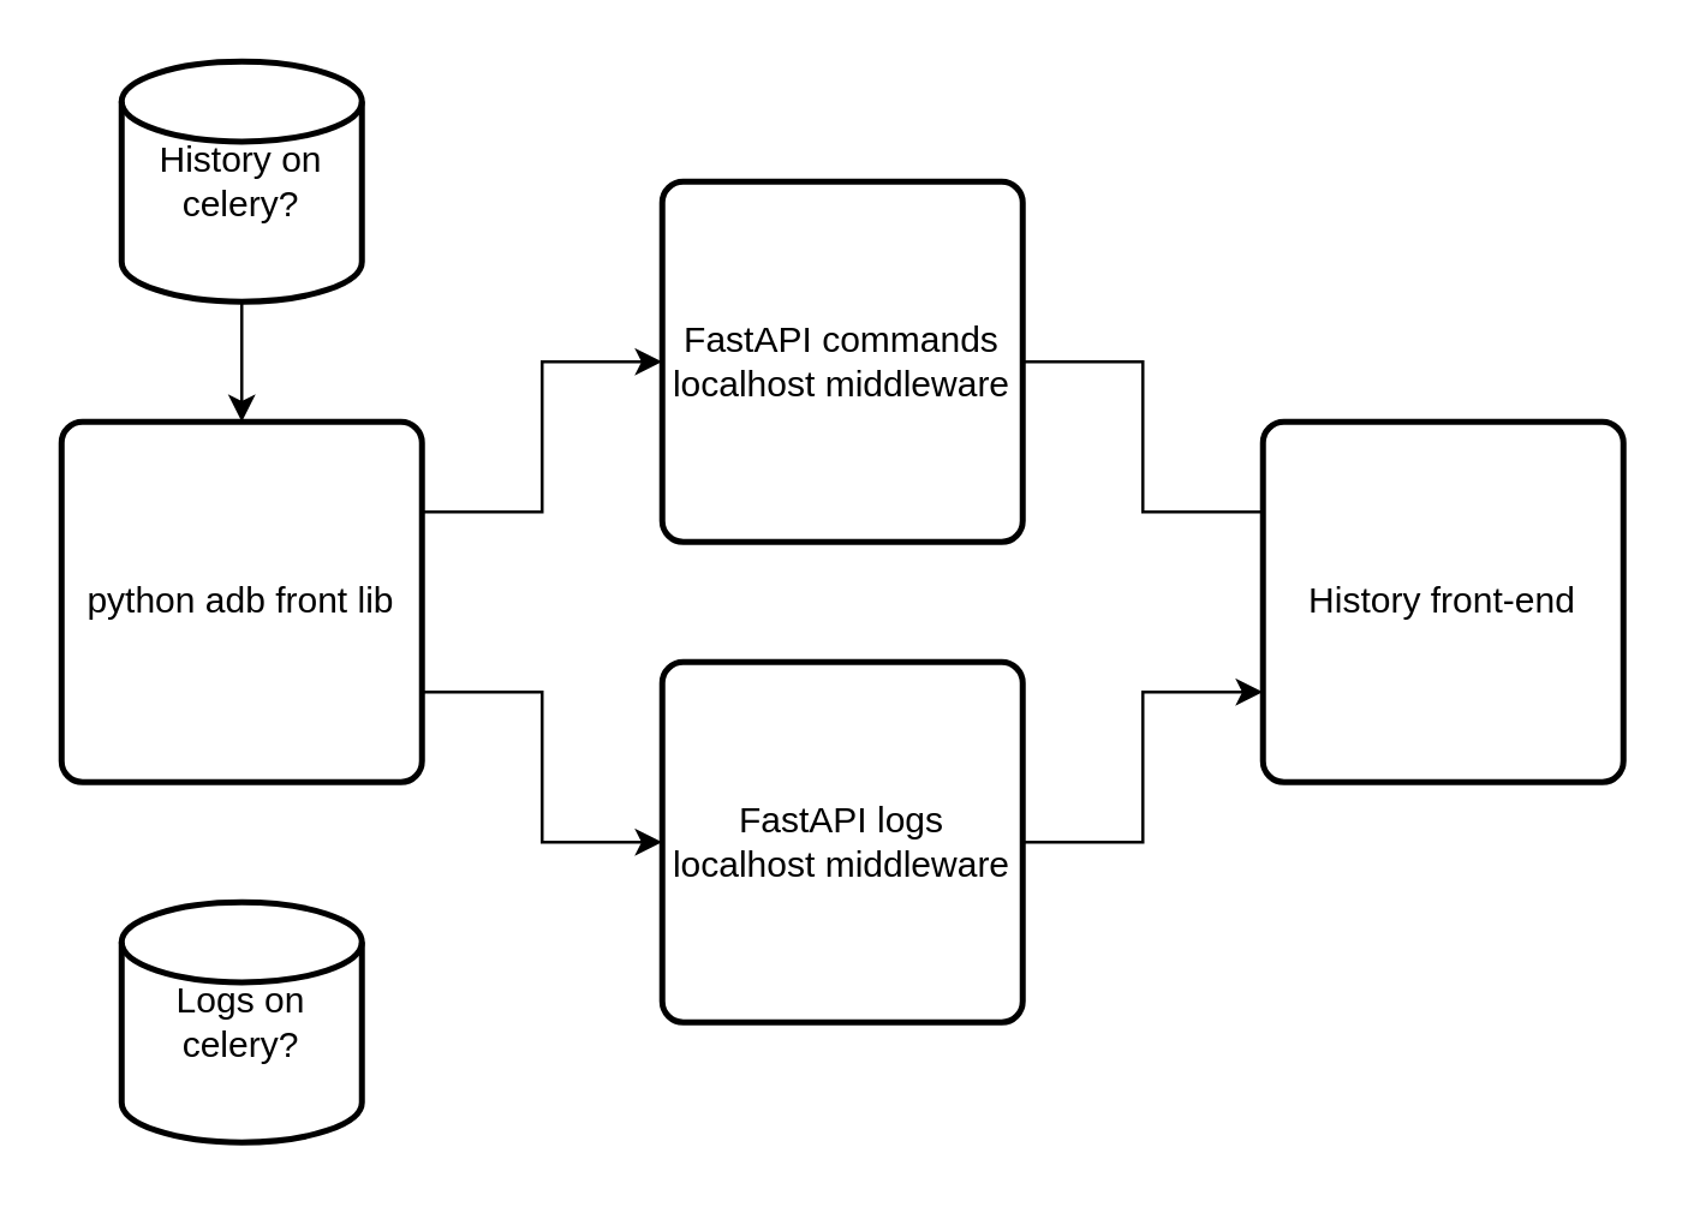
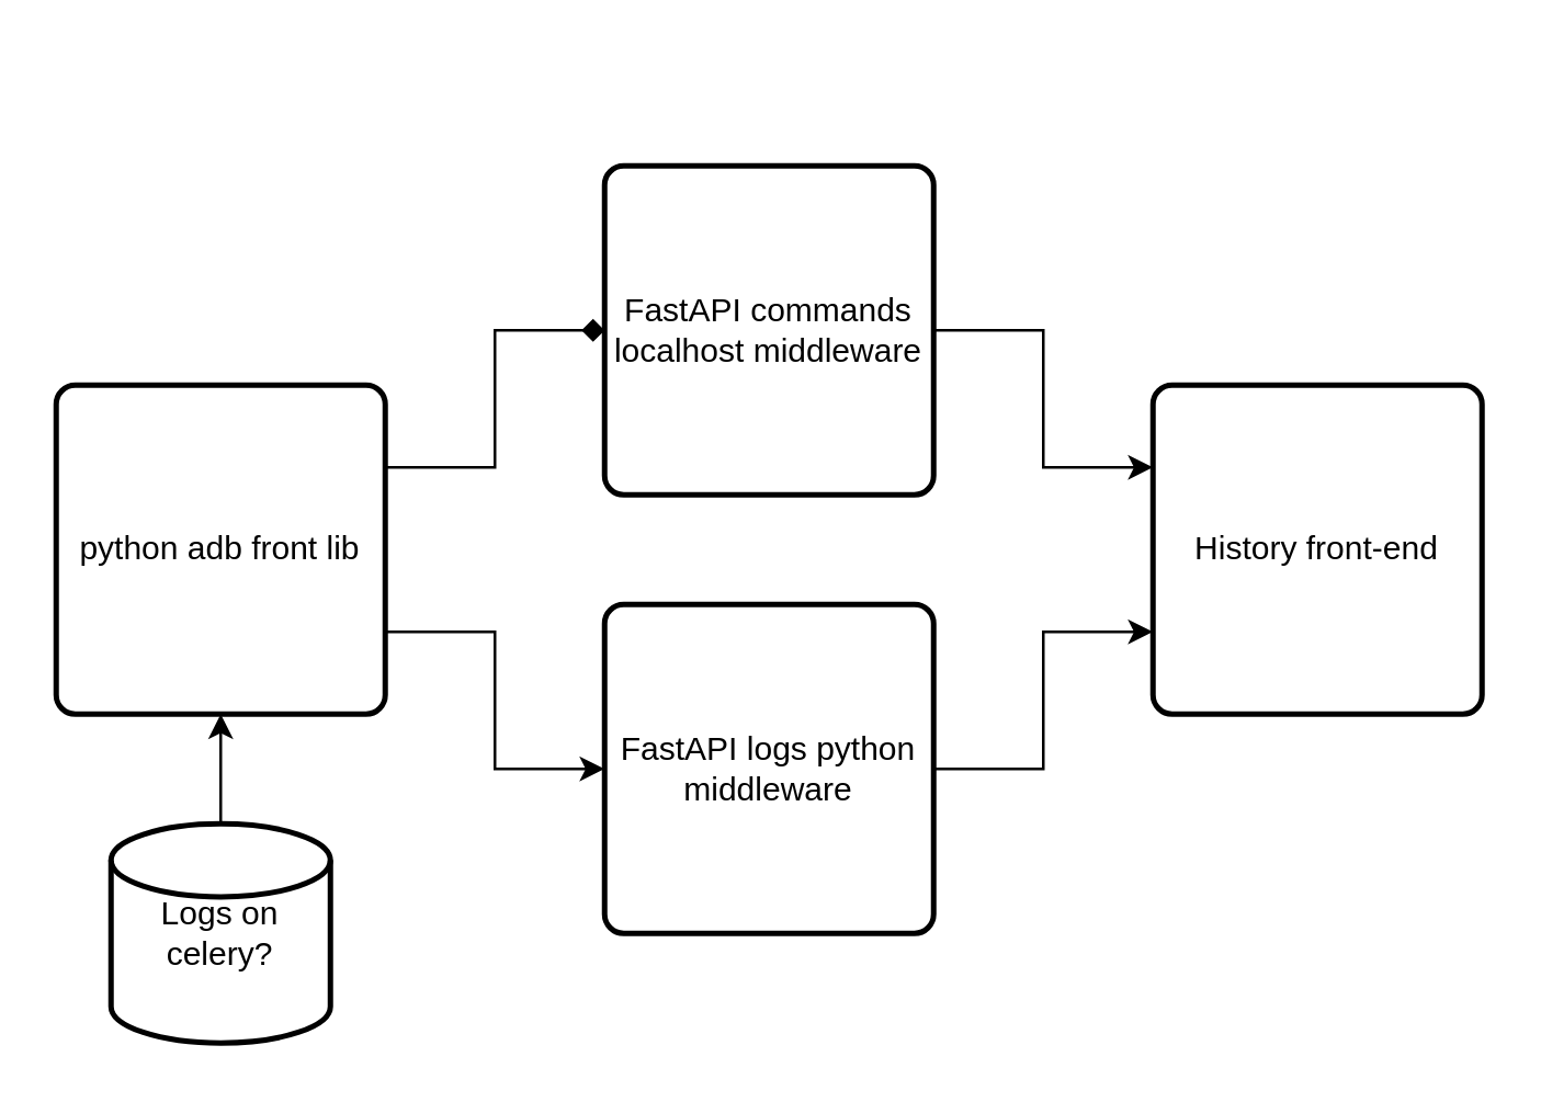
- <mxCell id="11" value="History on celery?" style="strokeWidth=2;html=1;shape=mxgraph.flowchart.database;whiteSpace=wrap;" vertex="1" parent="1"><mxGeometry x="40" y="20" width="80" height="80" as="geometry" /></mxCell>
- <mxCell id="10" style="edgeStyle=orthogonalEdgeStyle;rounded=0;orthogonalLoop=1;jettySize=auto;html=1;entryX=0.5;entryY=0;entryDx=0;entryDy=0;" edge="1" parent="1" source="11" target="8"><mxGeometry relative="1" as="geometry" /></mxCell>
- <mxCell id="6" style="edgeStyle=orthogonalEdgeStyle;rounded=0;orthogonalLoop=1;jettySize=auto;html=1;exitX=1;exitY=0.25;exitDx=0;exitDy=0;entryX=0;entryY=0.5;entryDx=0;entryDy=0;" edge="1" parent="1" source="8" target="5"><mxGeometry relative="1" as="geometry" /></mxCell>
+ <mxCell id="6" style="edgeStyle=orthogonalEdgeStyle;rounded=0;orthogonalLoop=1;jettySize=auto;html=1;exitX=1;exitY=0.25;exitDx=0;exitDy=0;entryX=0;entryY=0.5;entryDx=0;entryDy=0;endArrow=diamond;" edge="1" parent="1" source="8" target="5"><mxGeometry relative="1" as="geometry" /></mxCell>
- <mxCell id="4" style="edgeStyle=orthogonalEdgeStyle;rounded=0;orthogonalLoop=1;jettySize=auto;html=1;entryX=0;entryY=0.25;entryDx=0;entryDy=0;endArrow=none;" edge="1" parent="1" source="5" target="9"><mxGeometry relative="1" as="geometry" /></mxCell>
+ <mxCell id="4" style="edgeStyle=orthogonalEdgeStyle;rounded=0;orthogonalLoop=1;jettySize=auto;html=1;entryX=0;entryY=0.25;entryDx=0;entryDy=0;" edge="1" parent="1" source="5" target="9"><mxGeometry relative="1" as="geometry" /></mxCell>
- <mxCell id="13" value="FastAPI logs localhost middleware" style="rounded=1;whiteSpace=wrap;html=1;absoluteArcSize=1;arcSize=14;strokeWidth=2;" vertex="1" parent="1"><mxGeometry x="220" y="220" width="120" height="120" as="geometry" /></mxCell>
+ <mxCell id="13" value="FastAPI logs python middleware" style="rounded=1;whiteSpace=wrap;html=1;absoluteArcSize=1;arcSize=14;strokeWidth=2;" vertex="1" parent="1"><mxGeometry x="220" y="220" width="120" height="120" as="geometry" /></mxCell>
+ <mxCell id="2" style="edgeStyle=orthogonalEdgeStyle;rounded=0;orthogonalLoop=1;jettySize=auto;html=1;entryX=0.5;entryY=1;entryDx=0;entryDy=0;" edge="1" parent="1" source="3" target="8"><mxGeometry relative="1" as="geometry" /></mxCell>
